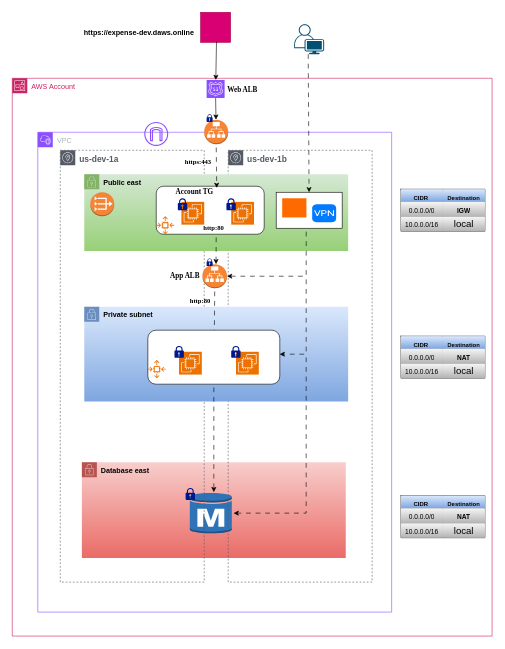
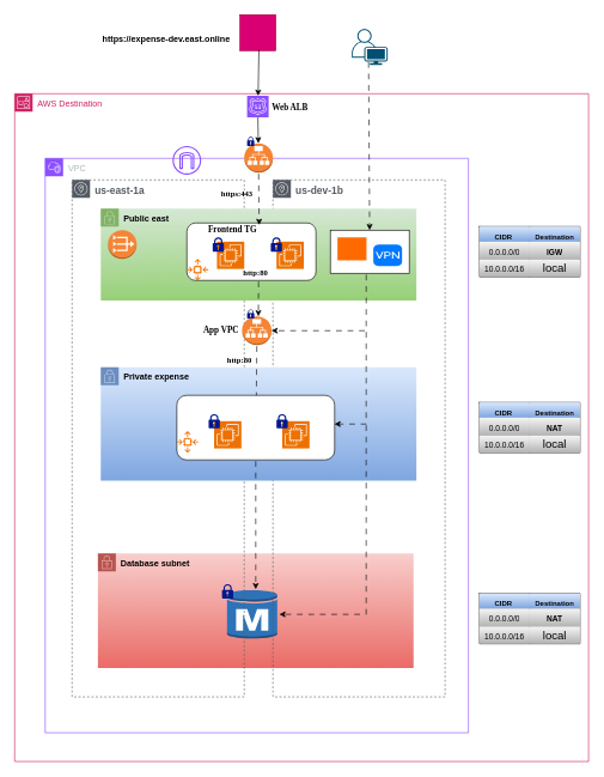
- <mxCell id="81" value="&lt;b&gt;https://expense-dev.daws.online&lt;/b&gt;" style="text;html=1;align=center;verticalAlign=middle;resizable=0;points=[];autosize=1;strokeColor=none;fillColor=none;" parent="1" vertex="1"><mxGeometry x="126" y="40" width="210" height="30" as="geometry" /></mxCell>
+ <mxCell id="81" value="&lt;b&gt;https://expense-dev.east.online&lt;/b&gt;" style="text;html=1;align=center;verticalAlign=middle;resizable=0;points=[];autosize=1;strokeColor=none;fillColor=none;" parent="1" vertex="1"><mxGeometry x="126" y="40" width="210" height="30" as="geometry" /></mxCell>
- <mxCell id="6" value="AWS Account" style="points=[[0,0],[0.25,0],[0.5,0],[0.75,0],[1,0],[1,0.25],[1,0.5],[1,0.75],[1,1],[0.75,1],[0.5,1],[0.25,1],[0,1],[0,0.75],[0,0.5],[0,0.25]];outlineConnect=0;gradientColor=none;html=1;whiteSpace=wrap;fontSize=12;fontStyle=0;container=1;pointerEvents=0;collapsible=0;recursiveResize=0;shape=mxgraph.aws4.group;grIcon=mxgraph.aws4.group_account;strokeColor=#CD2264;fillColor=none;verticalAlign=top;align=left;spacingLeft=30;fontColor=#CD2264;dashed=0;" parent="1" vertex="1"><mxGeometry x="20" y="130" width="800" height="930" as="geometry" /></mxCell>
+ <mxCell id="6" value="AWS Destination" style="points=[[0,0],[0.25,0],[0.5,0],[0.75,0],[1,0],[1,0.25],[1,0.5],[1,0.75],[1,1],[0.75,1],[0.5,1],[0.25,1],[0,1],[0,0.75],[0,0.5],[0,0.25]];outlineConnect=0;gradientColor=none;html=1;whiteSpace=wrap;fontSize=12;fontStyle=0;container=1;pointerEvents=0;collapsible=0;recursiveResize=0;shape=mxgraph.aws4.group;grIcon=mxgraph.aws4.group_account;strokeColor=#CD2264;fillColor=none;verticalAlign=top;align=left;spacingLeft=30;fontColor=#CD2264;dashed=0;" parent="1" vertex="1"><mxGeometry x="20" y="130" width="800" height="930" as="geometry" /></mxCell>
- <mxCell id="7" value="&lt;b&gt;&lt;font style=&quot;font-size: 14px;&quot;&gt;us-dev-1a&lt;/font&gt;&lt;/b&gt;" style="sketch=0;outlineConnect=0;gradientColor=none;html=1;whiteSpace=wrap;fontSize=12;fontStyle=0;shape=mxgraph.aws4.group;grIcon=mxgraph.aws4.group_availability_zone;strokeColor=#545B64;fillColor=none;verticalAlign=top;align=left;spacingLeft=30;fontColor=#545B64;dashed=1;" parent="6" vertex="1"><mxGeometry x="80" y="120" width="240" height="720" as="geometry" /></mxCell>
+ <mxCell id="7" value="&lt;b&gt;&lt;font style=&quot;font-size: 14px;&quot;&gt;us-east-1a&lt;/font&gt;&lt;/b&gt;" style="sketch=0;outlineConnect=0;gradientColor=none;html=1;whiteSpace=wrap;fontSize=12;fontStyle=0;shape=mxgraph.aws4.group;grIcon=mxgraph.aws4.group_availability_zone;strokeColor=#545B64;fillColor=none;verticalAlign=top;align=left;spacingLeft=30;fontColor=#545B64;dashed=1;" parent="6" vertex="1"><mxGeometry x="80" y="120" width="240" height="720" as="geometry" /></mxCell>
- <mxCell id="65" value="&lt;font face=&quot;Comic Sans MS&quot;&gt;Account TG&lt;/font&gt;" style="text;html=1;align=center;verticalAlign=middle;whiteSpace=wrap;rounded=0;fontStyle=1" vertex="1" parent="6"><mxGeometry x="260" y="180" width="88" height="20" as="geometry" /></mxCell>
+ <mxCell id="65" value="&lt;font face=&quot;Comic Sans MS&quot;&gt;Frontend TG&lt;/font&gt;" style="text;html=1;align=center;verticalAlign=middle;whiteSpace=wrap;rounded=0;fontStyle=1" vertex="1" parent="6"><mxGeometry x="260" y="180" width="88" height="20" as="geometry" /></mxCell>
- <mxCell id="67" value="&lt;font face=&quot;Comic Sans MS&quot;&gt;App ALB&lt;/font&gt;" style="text;html=1;align=center;verticalAlign=middle;whiteSpace=wrap;rounded=0;fontStyle=1" vertex="1" parent="6"><mxGeometry x="252" y="318.91" width="72" height="22.18" as="geometry" /></mxCell>
+ <mxCell id="67" value="&lt;font face=&quot;Comic Sans MS&quot;&gt;App VPC&lt;/font&gt;" style="text;html=1;align=center;verticalAlign=middle;whiteSpace=wrap;rounded=0;fontStyle=1" vertex="1" parent="6"><mxGeometry x="252" y="318.91" width="72" height="22.18" as="geometry" /></mxCell>
- <mxCell id="12" value="&lt;b&gt;Private subnet&lt;/b&gt;" style="points=[[0,0],[0.25,0],[0.5,0],[0.75,0],[1,0],[1,0.25],[1,0.5],[1,0.75],[1,1],[0.75,1],[0.5,1],[0.25,1],[0,1],[0,0.75],[0,0.5],[0,0.25]];outlineConnect=0;gradientColor=#7ea6e0;html=1;whiteSpace=wrap;fontSize=12;fontStyle=0;container=1;pointerEvents=0;collapsible=0;recursiveResize=0;shape=mxgraph.aws4.group;grIcon=mxgraph.aws4.group_security_group;grStroke=0;strokeColor=#6c8ebf;fillColor=#dae8fc;verticalAlign=top;align=left;spacingLeft=30;dashed=0;" parent="6" vertex="1"><mxGeometry x="120" y="381" width="440" height="158" as="geometry" /></mxCell>
+ <mxCell id="12" value="&lt;b&gt;Private expense&lt;/b&gt;" style="points=[[0,0],[0.25,0],[0.5,0],[0.75,0],[1,0],[1,0.25],[1,0.5],[1,0.75],[1,1],[0.75,1],[0.5,1],[0.25,1],[0,1],[0,0.75],[0,0.5],[0,0.25]];outlineConnect=0;gradientColor=#7ea6e0;html=1;whiteSpace=wrap;fontSize=12;fontStyle=0;container=1;pointerEvents=0;collapsible=0;recursiveResize=0;shape=mxgraph.aws4.group;grIcon=mxgraph.aws4.group_security_group;grStroke=0;strokeColor=#6c8ebf;fillColor=#dae8fc;verticalAlign=top;align=left;spacingLeft=30;dashed=0;" parent="6" vertex="1"><mxGeometry x="120" y="381" width="440" height="158" as="geometry" /></mxCell>
- <mxCell id="2" value="&lt;b&gt;Database east&lt;/b&gt;" style="points=[[0,0],[0.25,0],[0.5,0],[0.75,0],[1,0],[1,0.25],[1,0.5],[1,0.75],[1,1],[0.75,1],[0.5,1],[0.25,1],[0,1],[0,0.75],[0,0.5],[0,0.25]];outlineConnect=0;gradientColor=#ea6b66;html=1;whiteSpace=wrap;fontSize=12;fontStyle=0;container=1;pointerEvents=0;collapsible=0;recursiveResize=0;shape=mxgraph.aws4.group;grIcon=mxgraph.aws4.group_security_group;grStroke=0;strokeColor=#b85450;fillColor=#f8cecc;verticalAlign=top;align=left;spacingLeft=30;dashed=0;" parent="1" vertex="1"><mxGeometry x="136" y="770" width="440" height="160" as="geometry" /></mxCell>
+ <mxCell id="2" value="&lt;b&gt;Database subnet&lt;/b&gt;" style="points=[[0,0],[0.25,0],[0.5,0],[0.75,0],[1,0],[1,0.25],[1,0.5],[1,0.75],[1,1],[0.75,1],[0.5,1],[0.25,1],[0,1],[0,0.75],[0,0.5],[0,0.25]];outlineConnect=0;gradientColor=#ea6b66;html=1;whiteSpace=wrap;fontSize=12;fontStyle=0;container=1;pointerEvents=0;collapsible=0;recursiveResize=0;shape=mxgraph.aws4.group;grIcon=mxgraph.aws4.group_security_group;grStroke=0;strokeColor=#b85450;fillColor=#f8cecc;verticalAlign=top;align=left;spacingLeft=30;dashed=0;" parent="1" vertex="1"><mxGeometry x="136" y="770" width="440" height="160" as="geometry" /></mxCell>
